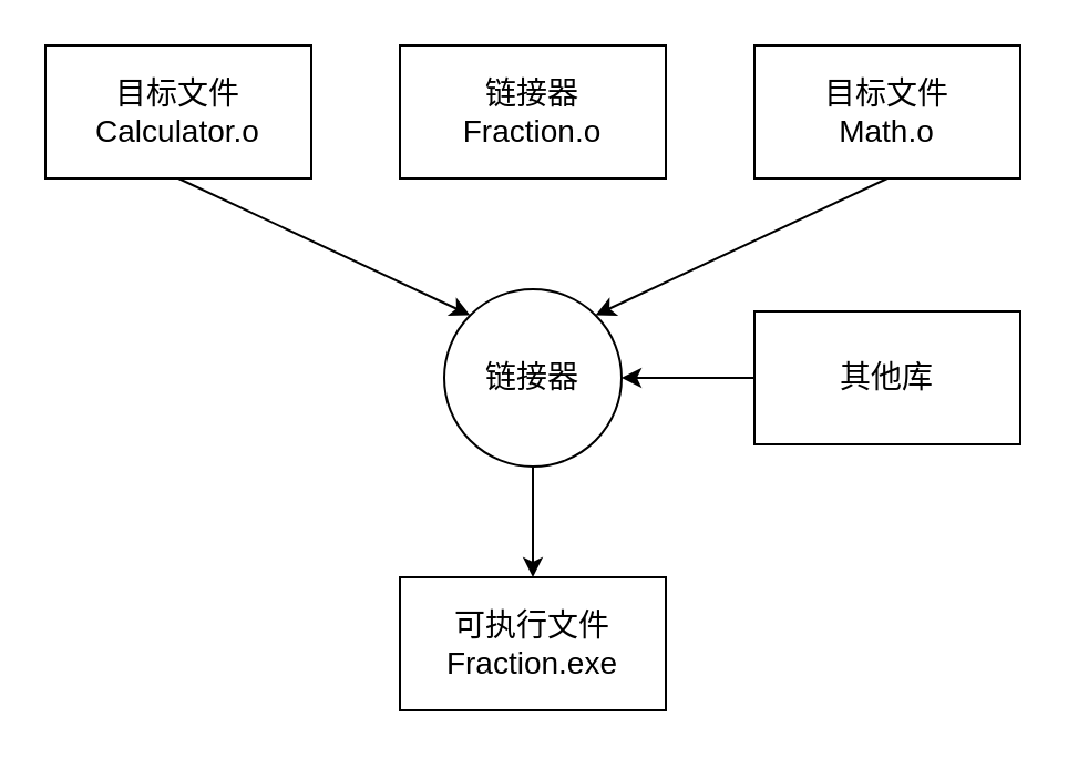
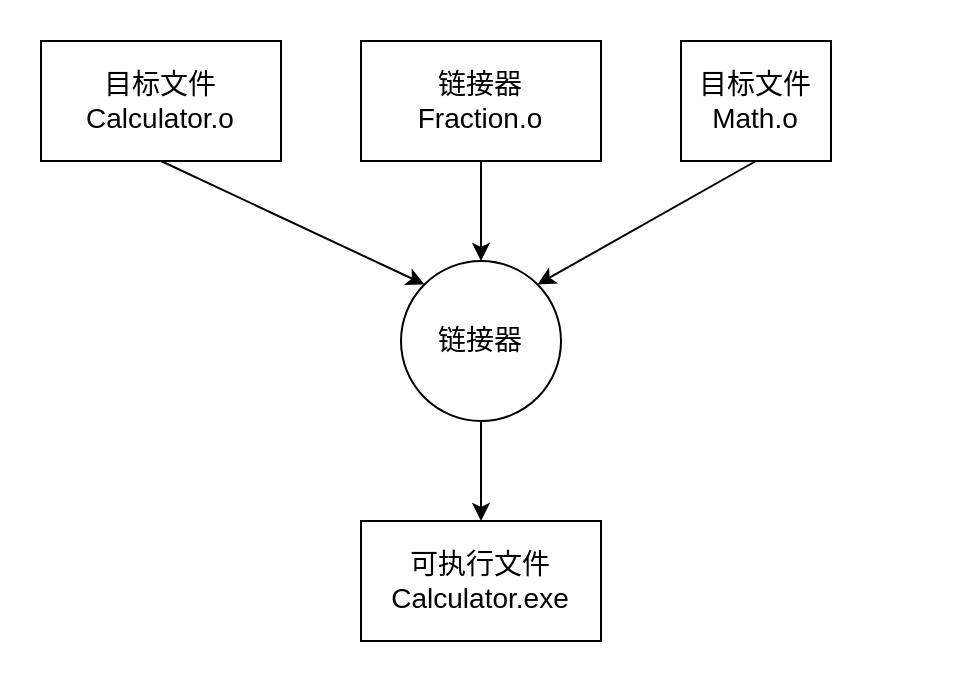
- <mxCell id="7" value="目标文件&lt;br&gt;Math.o" style="rounded=0;whiteSpace=wrap;html=1;fontSize=14;fillColor=none;" vertex="1" parent="1"><mxGeometry x="340" y="20" width="120" height="60" as="geometry" /></mxCell>
+ <mxCell id="7" value="目标文件&lt;br&gt;Math.o" style="rounded=0;whiteSpace=wrap;html=1;fontSize=14;fillColor=none;" vertex="1" parent="1"><mxGeometry x="340" y="20" width="75" height="60" as="geometry" /></mxCell>
+ <mxCell id="4" style="edgeStyle=orthogonalEdgeStyle;rounded=0;orthogonalLoop=1;jettySize=auto;html=1;exitX=0.5;exitY=1;exitDx=0;exitDy=0;entryX=0.5;entryY=0;entryDx=0;entryDy=0;" edge="1" parent="1" source="5" target="11"><mxGeometry relative="1" as="geometry" /></mxCell>
- <mxCell id="8" style="edgeStyle=orthogonalEdgeStyle;rounded=0;orthogonalLoop=1;jettySize=auto;html=1;exitX=0;exitY=0.5;exitDx=0;exitDy=0;entryX=1;entryY=0.5;entryDx=0;entryDy=0;" edge="1" parent="1" source="9" target="11"><mxGeometry relative="1" as="geometry" /></mxCell>
- <mxCell id="9" value="其他库" style="rounded=0;whiteSpace=wrap;html=1;fontSize=14;fillColor=none;" vertex="1" parent="1"><mxGeometry x="340" y="140" width="120" height="60" as="geometry" /></mxCell>
- <mxCell id="12" value="可执行文件&lt;br&gt;Fraction.exe" style="rounded=0;whiteSpace=wrap;html=1;fontSize=14;fillColor=none;" vertex="1" parent="1"><mxGeometry x="180" y="260" width="120" height="60" as="geometry" /></mxCell>
+ <mxCell id="12" value="可执行文件&lt;br&gt;Calculator.exe" style="rounded=0;whiteSpace=wrap;html=1;fontSize=14;fillColor=none;" vertex="1" parent="1"><mxGeometry x="180" y="260" width="120" height="60" as="geometry" /></mxCell>
